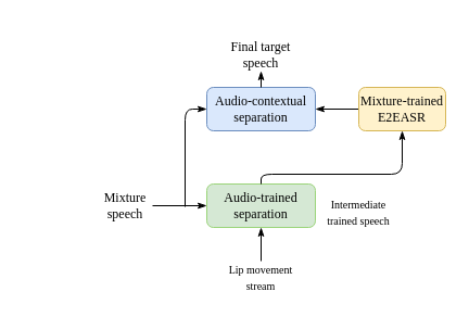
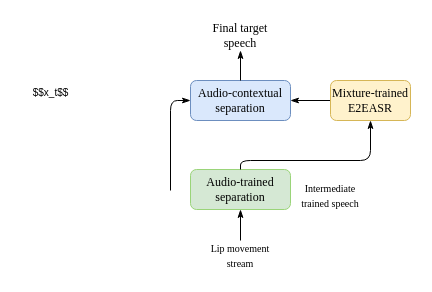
- <mxCell id="13" value="&lt;font face=&quot;Times New Roman&quot;&gt;Final target speech&lt;/font&gt;" style="text;html=1;strokeColor=none;fillColor=none;align=center;verticalAlign=middle;whiteSpace=wrap;rounded=0;shadow=0;" vertex="1" parent="1"><mxGeometry x="205" y="35" width="70" height="30" as="geometry" /></mxCell>
+ <mxCell id="13" value="&lt;font face=&quot;Times New Roman&quot;&gt;Final target speech&lt;/font&gt;" style="text;html=1;strokeColor=none;fillColor=none;align=center;verticalAlign=middle;whiteSpace=wrap;rounded=0;shadow=0;" vertex="1" parent="1"><mxGeometry x="205" y="20" width="70" height="30" as="geometry" /></mxCell>
+ <mxCell id="15" value="&lt;sub&gt;$$x_t$$&lt;/sub&gt;" style="text;html=1;align=center;verticalAlign=middle;resizable=0;points=[];autosize=1;strokeColor=none;fillColor=none;" vertex="1" parent="1"><mxGeometry x="20" y="80" width="60" height="20" as="geometry" /></mxCell>
- <mxCell id="9" value="&lt;font face=&quot;Times New Roman&quot;&gt;Mixture speech&lt;/font&gt;" style="text;html=1;strokeColor=none;fillColor=none;align=center;verticalAlign=middle;whiteSpace=wrap;rounded=0;shadow=0;" vertex="1" parent="1"><mxGeometry x="90" y="174" width="50" height="30" as="geometry" /></mxCell>
- <mxCell id="8" value="" style="edgeStyle=orthogonalEdgeStyle;rounded=0;orthogonalLoop=1;jettySize=auto;html=1;endArrow=classicThin;endFill=1;exitX=1;exitY=0.5;exitDx=0;exitDy=0;" edge="1" parent="1" source="9" target="2"><mxGeometry relative="1" as="geometry" /></mxCell>
